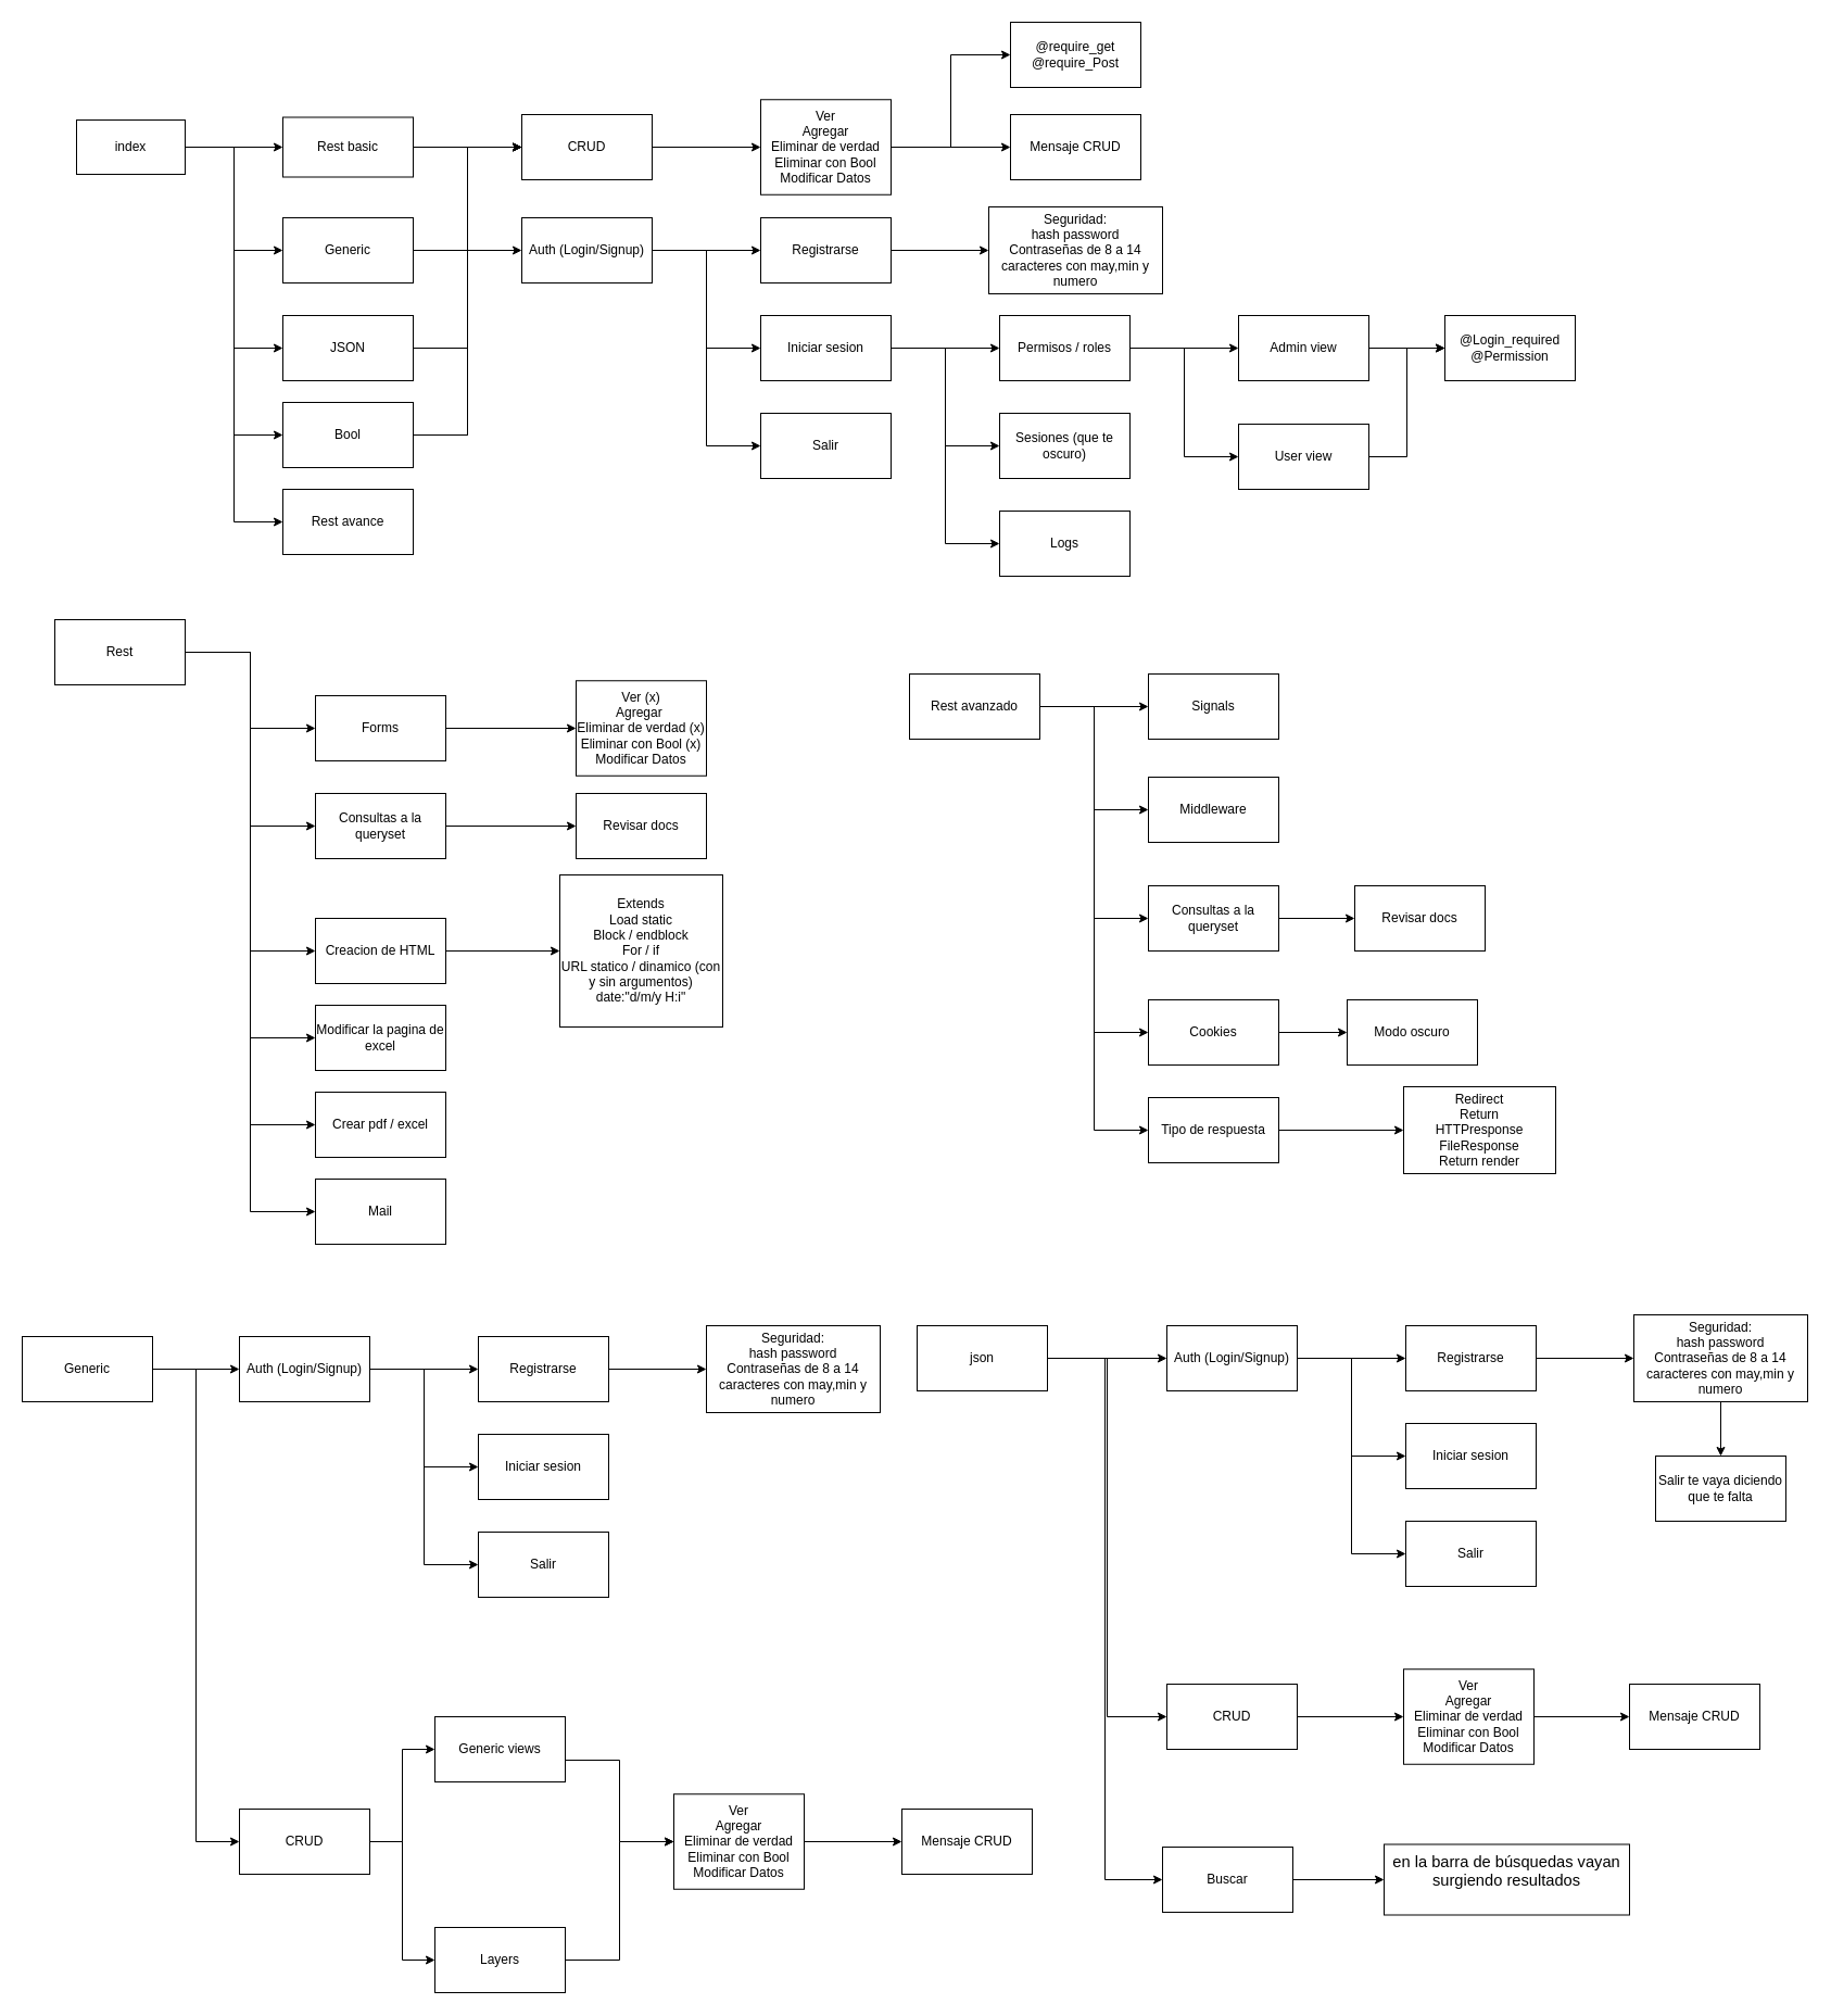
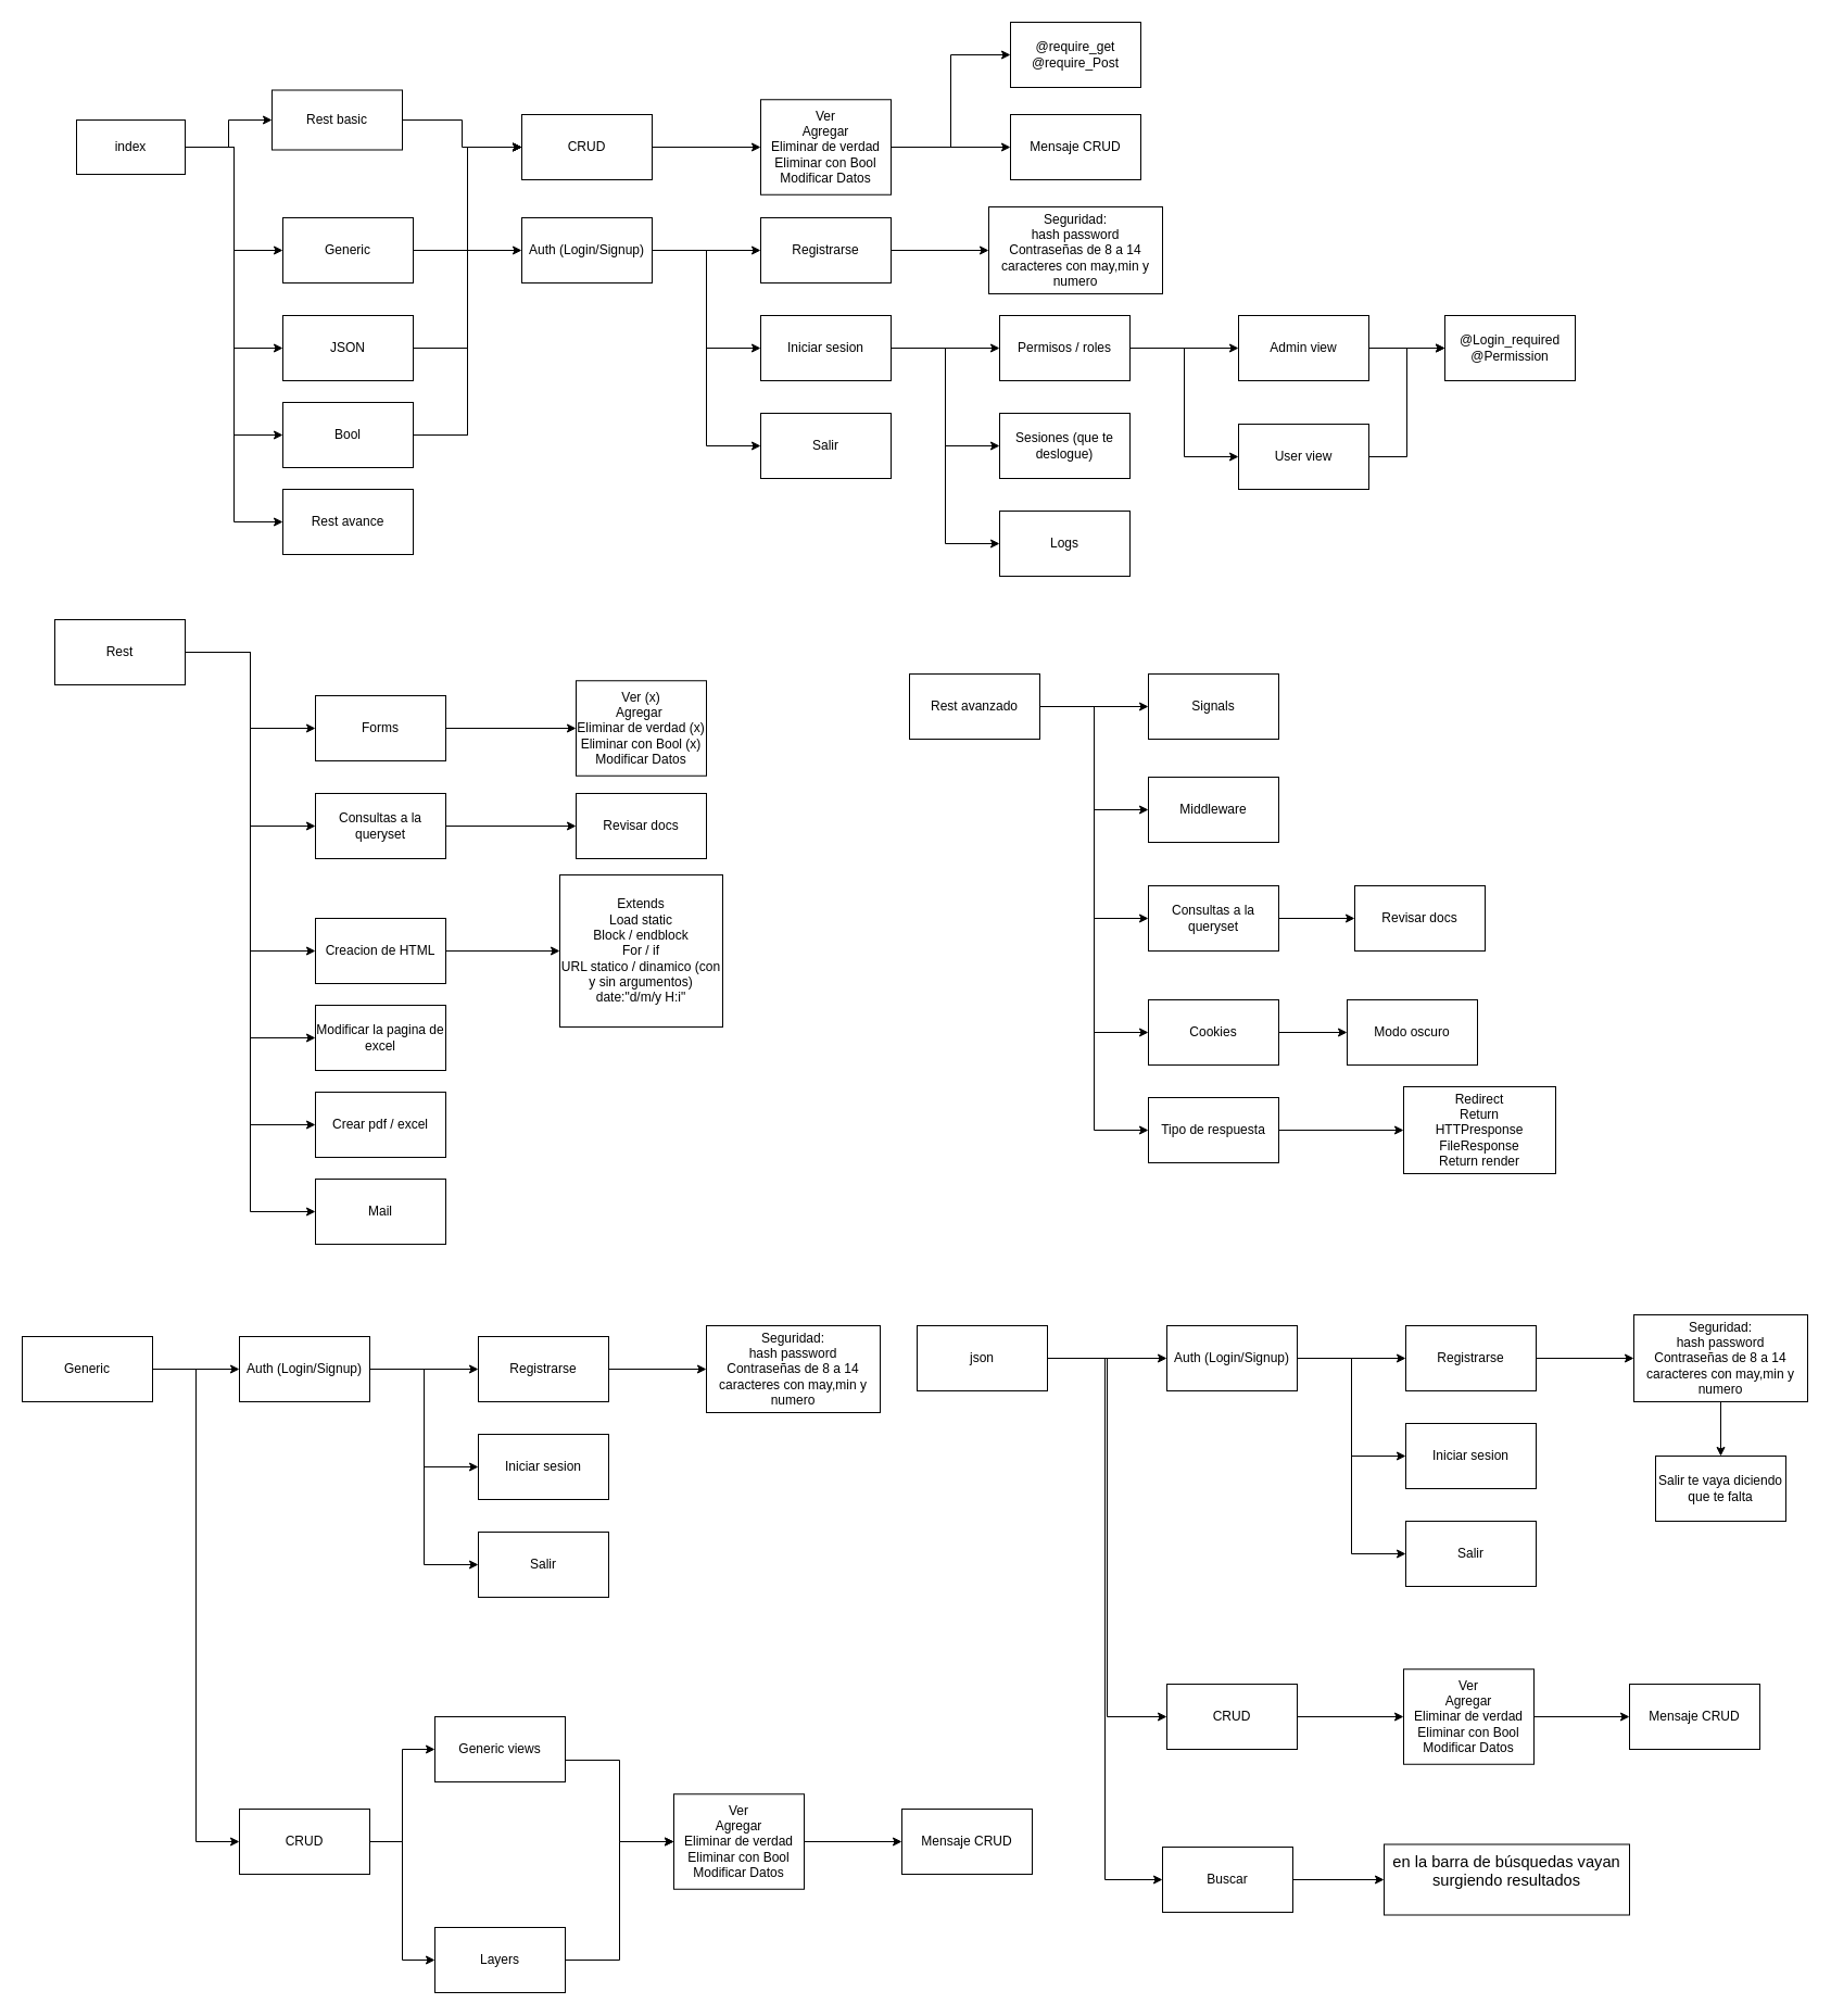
- <mxCell id="9" value="Rest basic" style="rounded=0;whiteSpace=wrap;html=1;fillColor=light-dark(#FFFFFF,#7EA6E0);" vertex="1" parent="1"><mxGeometry x="260" y="107.5" width="120" height="55" as="geometry" /></mxCell>
+ <mxCell id="9" value="Rest basic" style="rounded=0;whiteSpace=wrap;html=1;fillColor=light-dark(#FFFFFF,#7EA6E0);" vertex="1" parent="1"><mxGeometry x="250" y="82.5" width="120" height="55" as="geometry" /></mxCell>
- <mxCell id="37" value="Sesiones (que te oscuro)" style="rounded=0;whiteSpace=wrap;html=1;fillColor=light-dark(#FFFFFF,#7EA6E0);" vertex="1" parent="1"><mxGeometry x="920" y="380" width="120" height="60" as="geometry" /></mxCell>
+ <mxCell id="37" value="Sesiones (que te deslogue)" style="rounded=0;whiteSpace=wrap;html=1;fillColor=light-dark(#FFFFFF,#7EA6E0);" vertex="1" parent="1"><mxGeometry x="920" y="380" width="120" height="60" as="geometry" /></mxCell>
